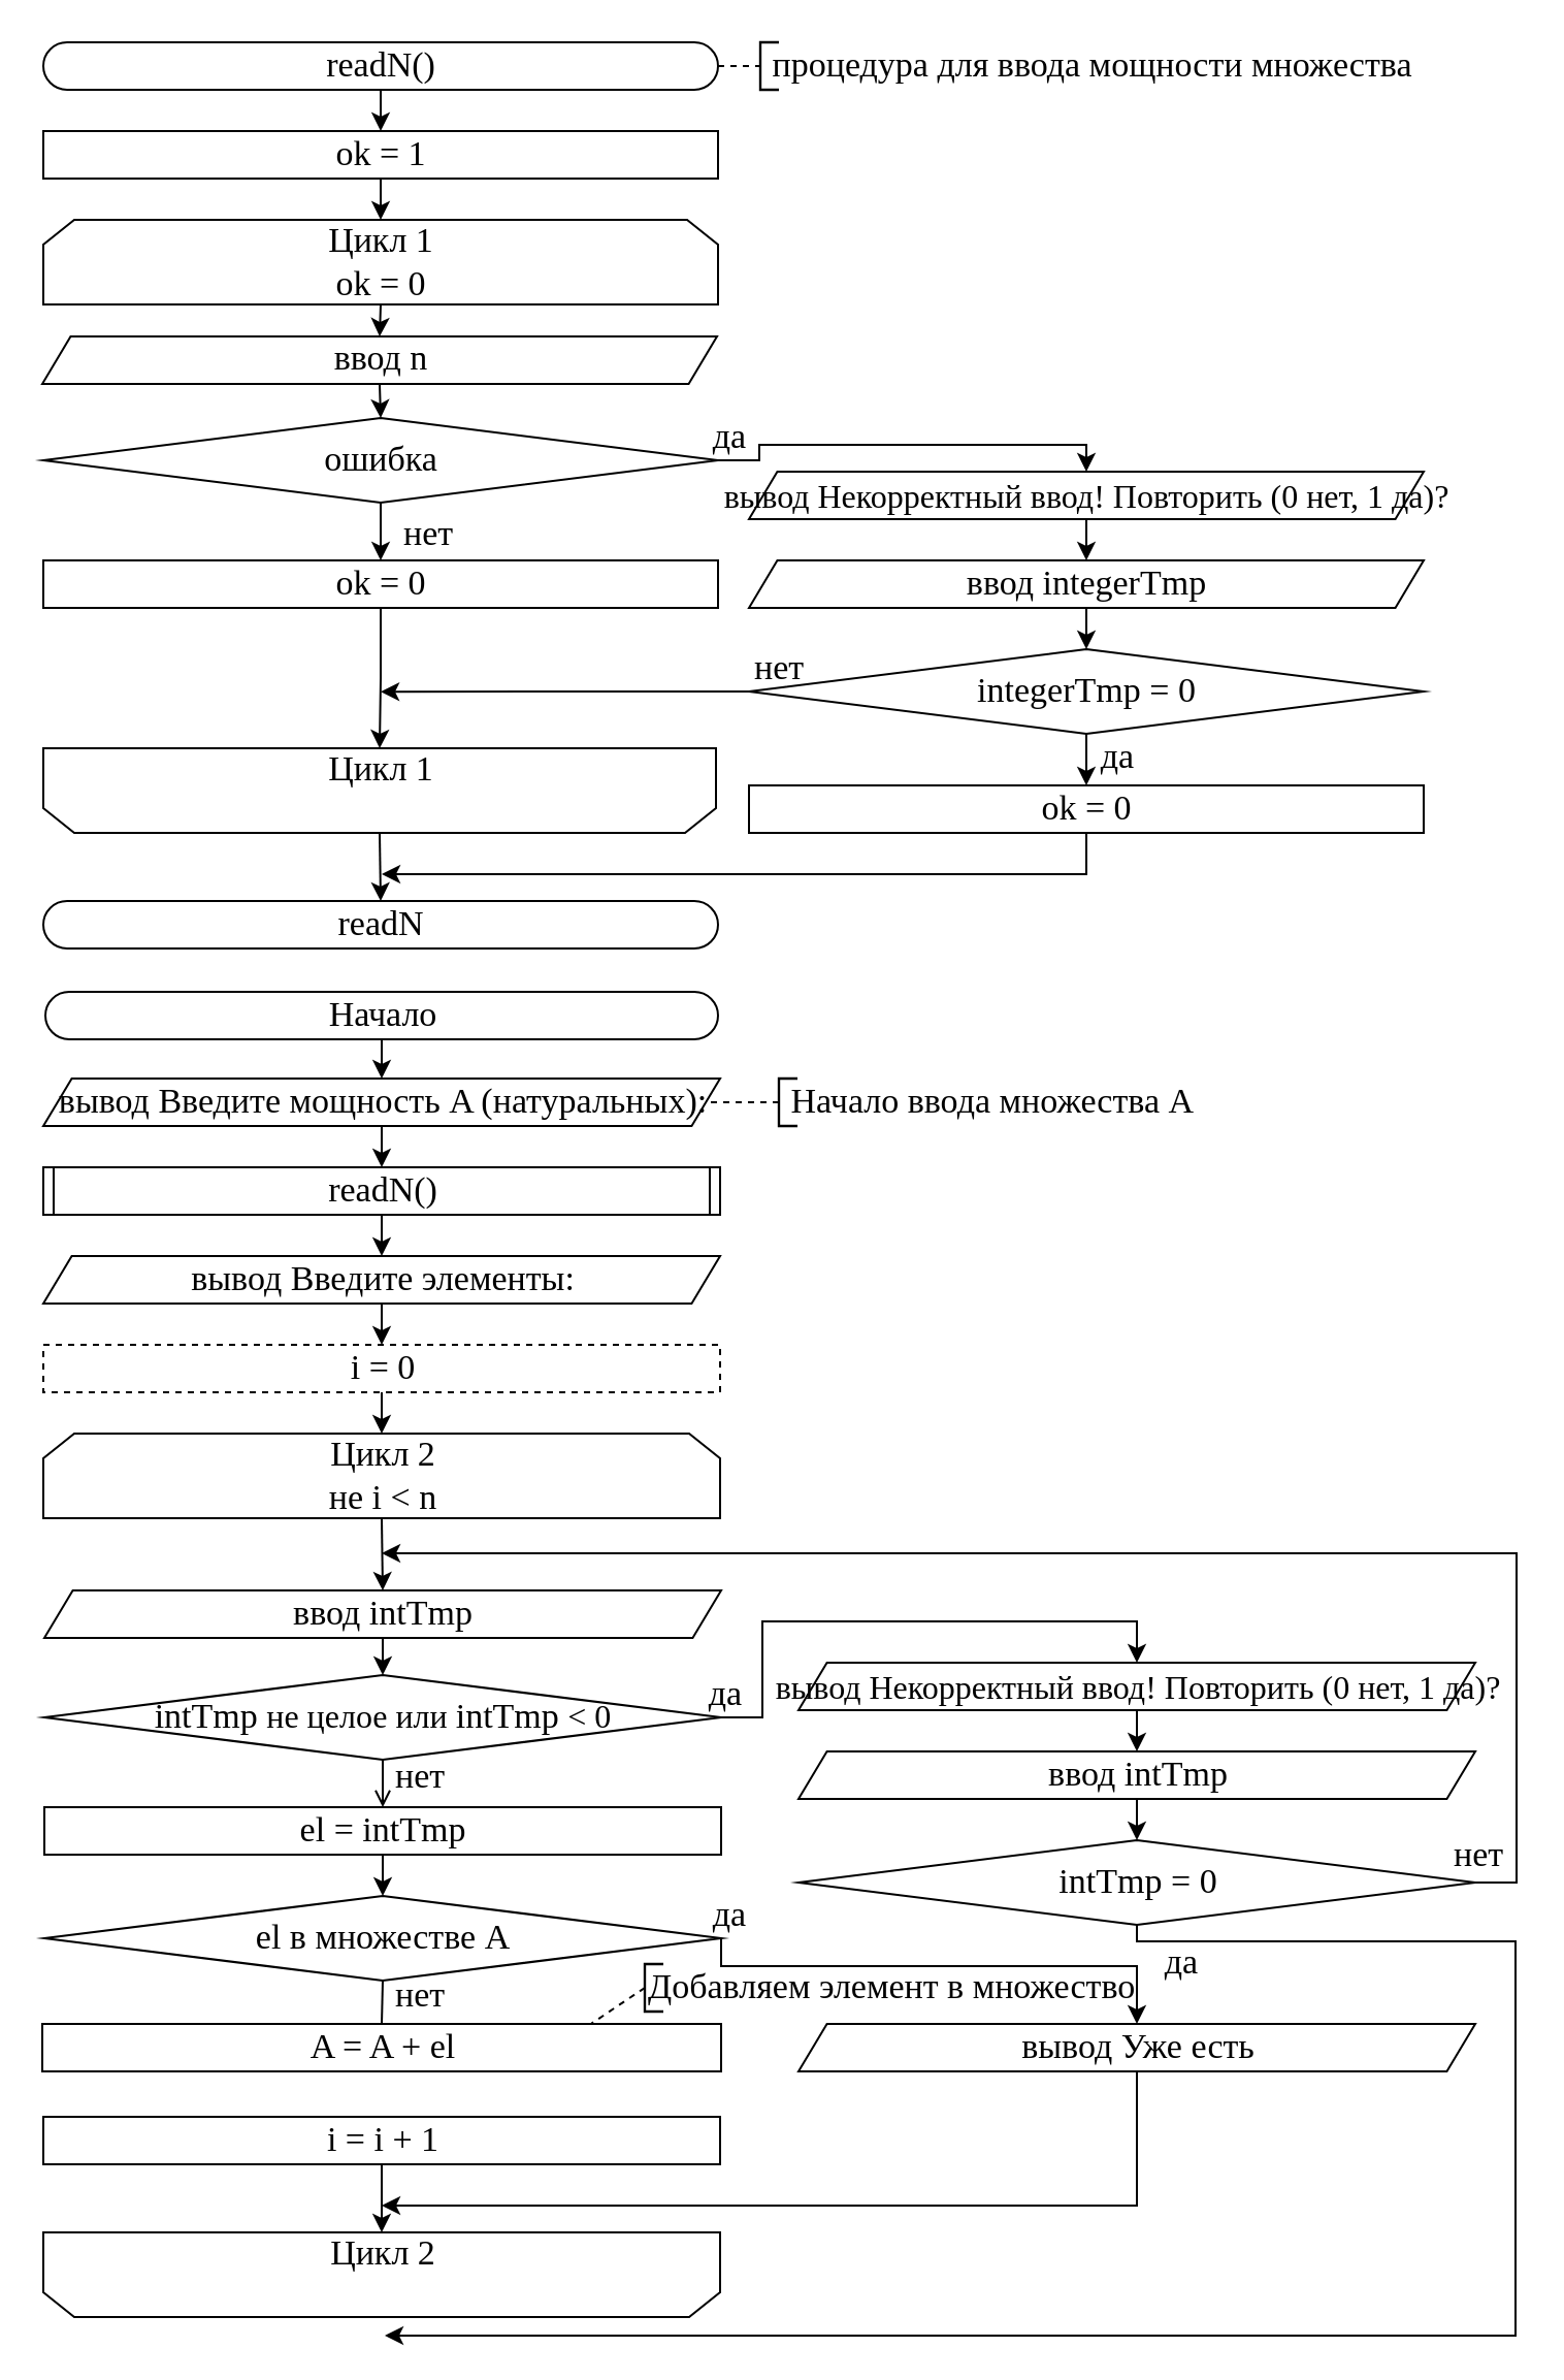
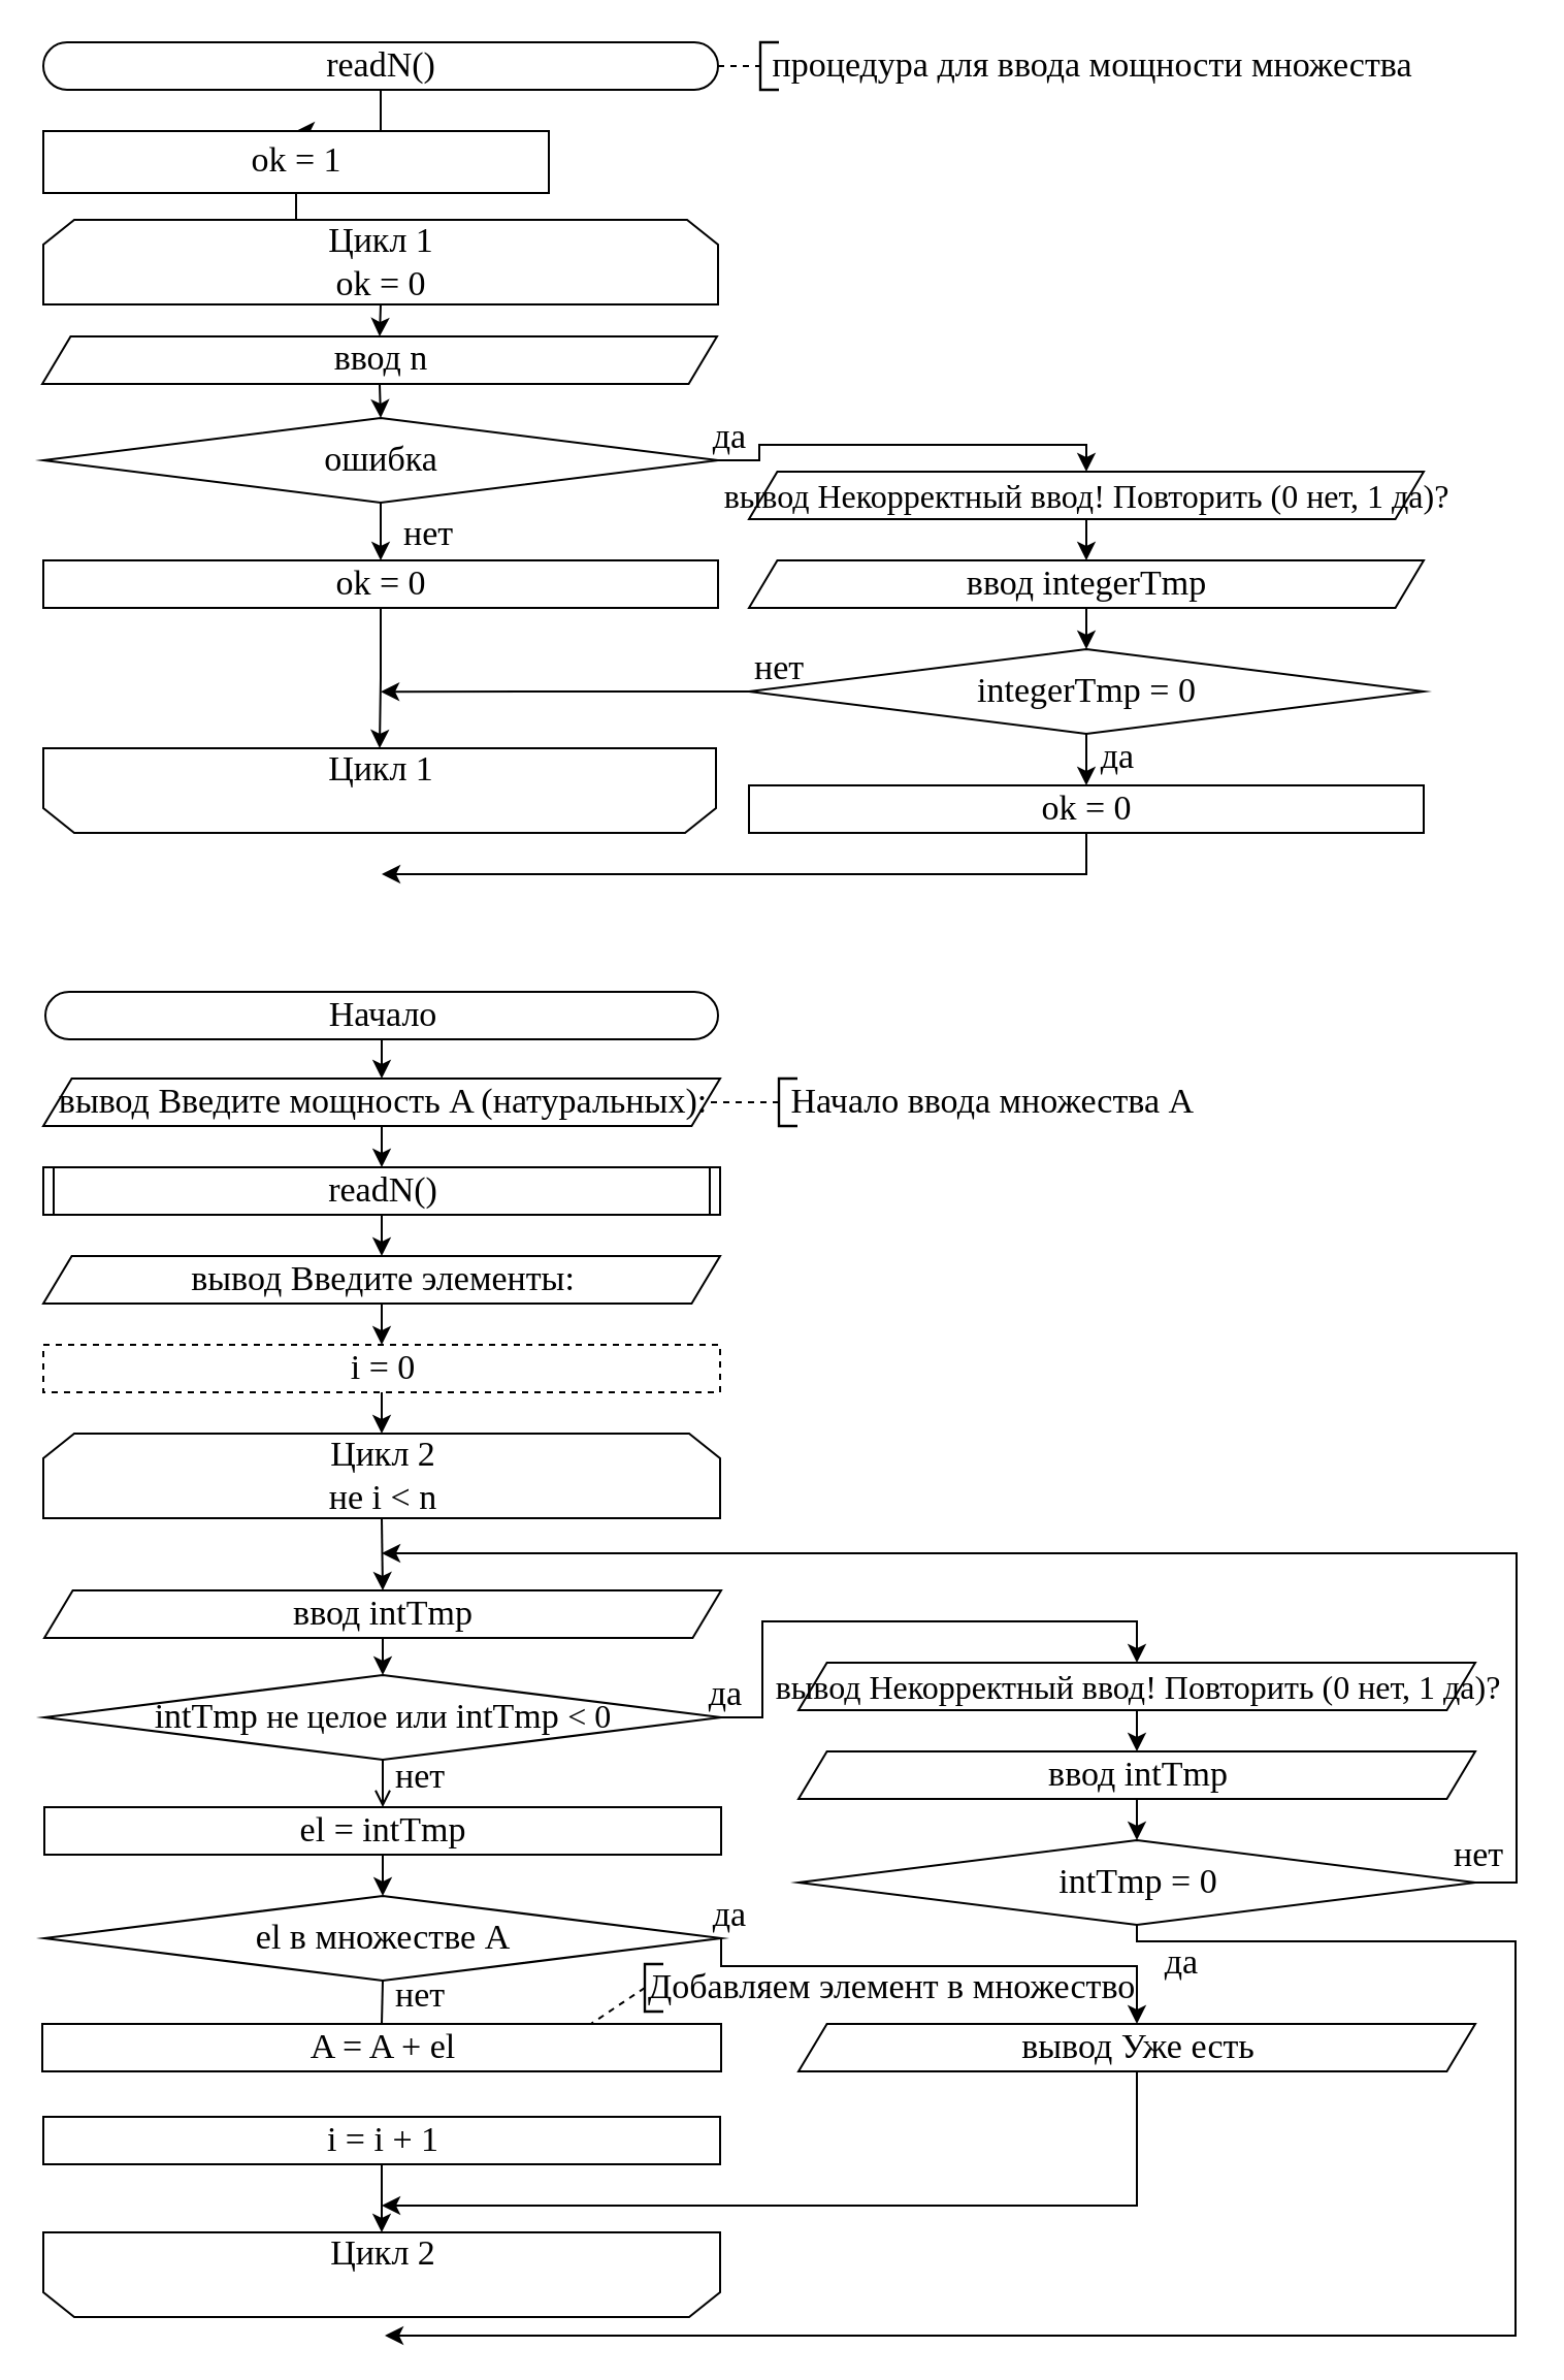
- <mxCell id="5" value="ok = 1" style="fontSize=17;strokeWidth=1;html=1;glass=0;shadow=0;fontFamily=GOST type A;fontStyle=0" parent="1" vertex="1"><mxGeometry x="20.5" y="63" width="327" height="23" as="geometry" /></mxCell>
+ <mxCell id="5" value="ok = 1" style="fontSize=17;strokeWidth=1;html=1;glass=0;shadow=0;fontFamily=GOST type A;fontStyle=0" parent="1" vertex="1"><mxGeometry x="20.5" y="63" width="245" height="30" as="geometry" /></mxCell>
- <mxCell id="24" style="edgeStyle=orthogonalEdgeStyle;rounded=0;orthogonalLoop=1;jettySize=auto;html=1;exitX=0.5;exitY=0;exitDx=0;exitDy=0;entryX=0.5;entryY=0;entryDx=0;entryDy=0;fontSize=17;fontStyle=0" edge="1" parent="1" source="25" target="26"><mxGeometry relative="1" as="geometry" /></mxCell>
- <mxCell id="26" value="readN" style="fontSize=17;strokeWidth=1;html=1;glass=0;shadow=0;fontFamily=GOST type A;arcSize=987;rounded=1;absoluteArcSize=1;fontStyle=0" parent="1" vertex="1"><mxGeometry x="20.5" y="436" width="327" height="23" as="geometry" /></mxCell>
